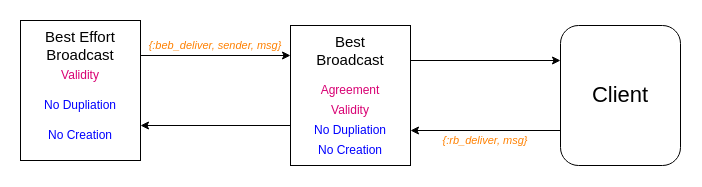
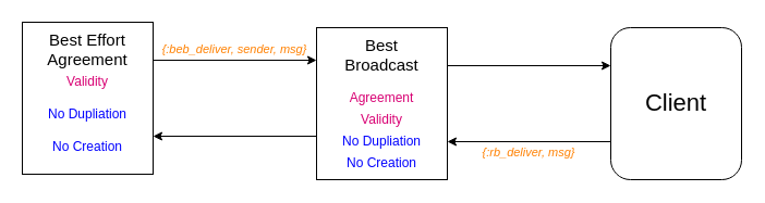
- <mxCell id="13" value="Best Effort Broadcast" style="text;html=1;strokeColor=none;fillColor=none;align=center;verticalAlign=middle;whiteSpace=wrap;rounded=0;fontSize=15;" vertex="1" parent="1"><mxGeometry x="20" y="30" width="120" height="30" as="geometry" /></mxCell>
+ <mxCell id="13" value="Best Effort Agreement" style="text;html=1;strokeColor=none;fillColor=none;align=center;verticalAlign=middle;whiteSpace=wrap;rounded=0;fontSize=15;" vertex="1" parent="1"><mxGeometry x="20" y="30" width="120" height="30" as="geometry" /></mxCell>
